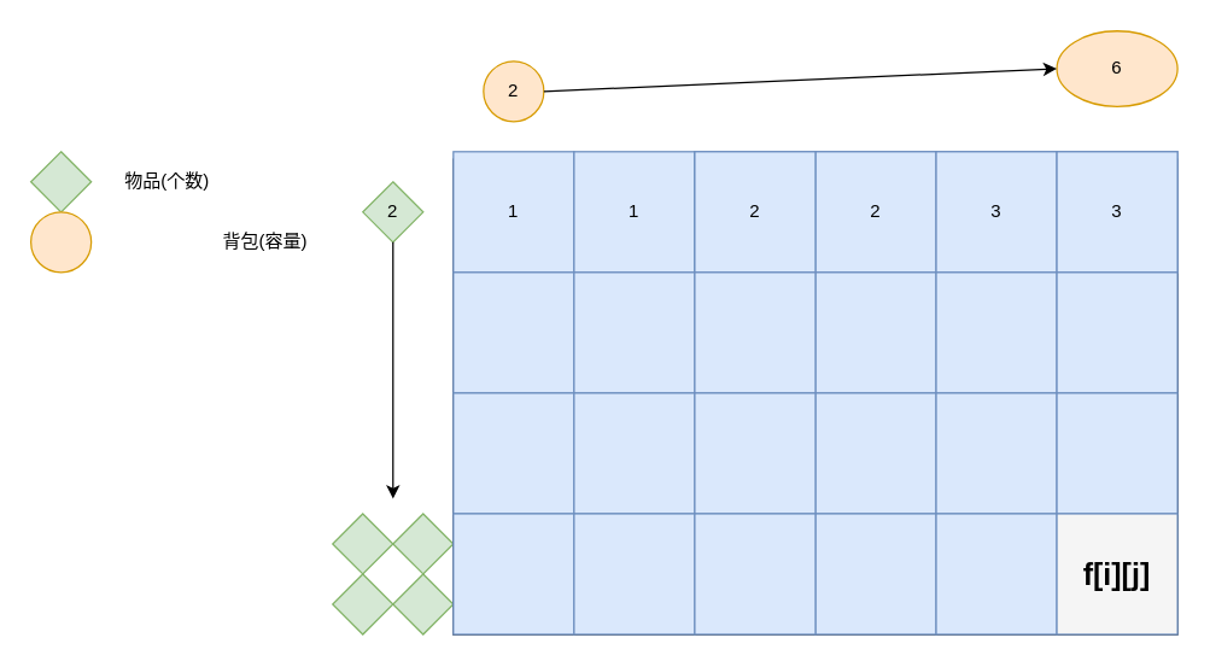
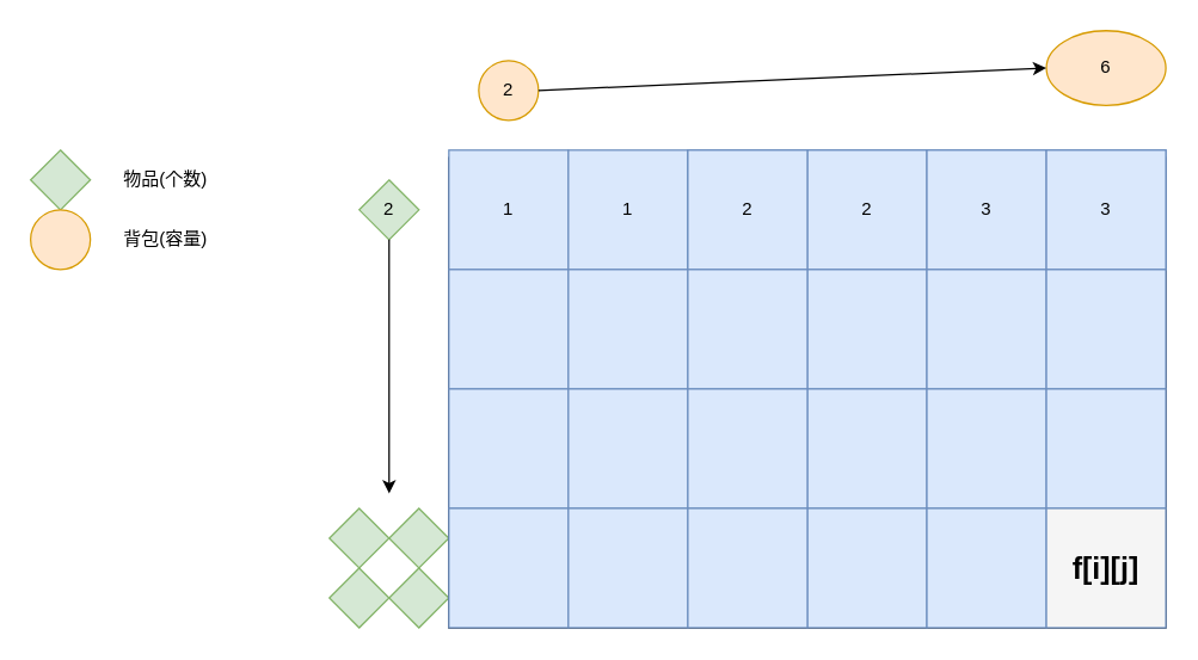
- <mxCell id="13" value="背包(容量)" style="text;html=1;align=center;verticalAlign=middle;resizable=0;points=[];autosize=1;strokeColor=none;fillColor=none;" vertex="1" parent="1"><mxGeometry x="135" y="145" width="80" height="30" as="geometry" /></mxCell>
+ <mxCell id="13" value="背包(容量)" style="text;html=1;align=center;verticalAlign=middle;resizable=0;points=[];autosize=1;strokeColor=none;fillColor=none;" vertex="1" parent="1"><mxGeometry x="70" y="145" width="80" height="30" as="geometry" /></mxCell>
